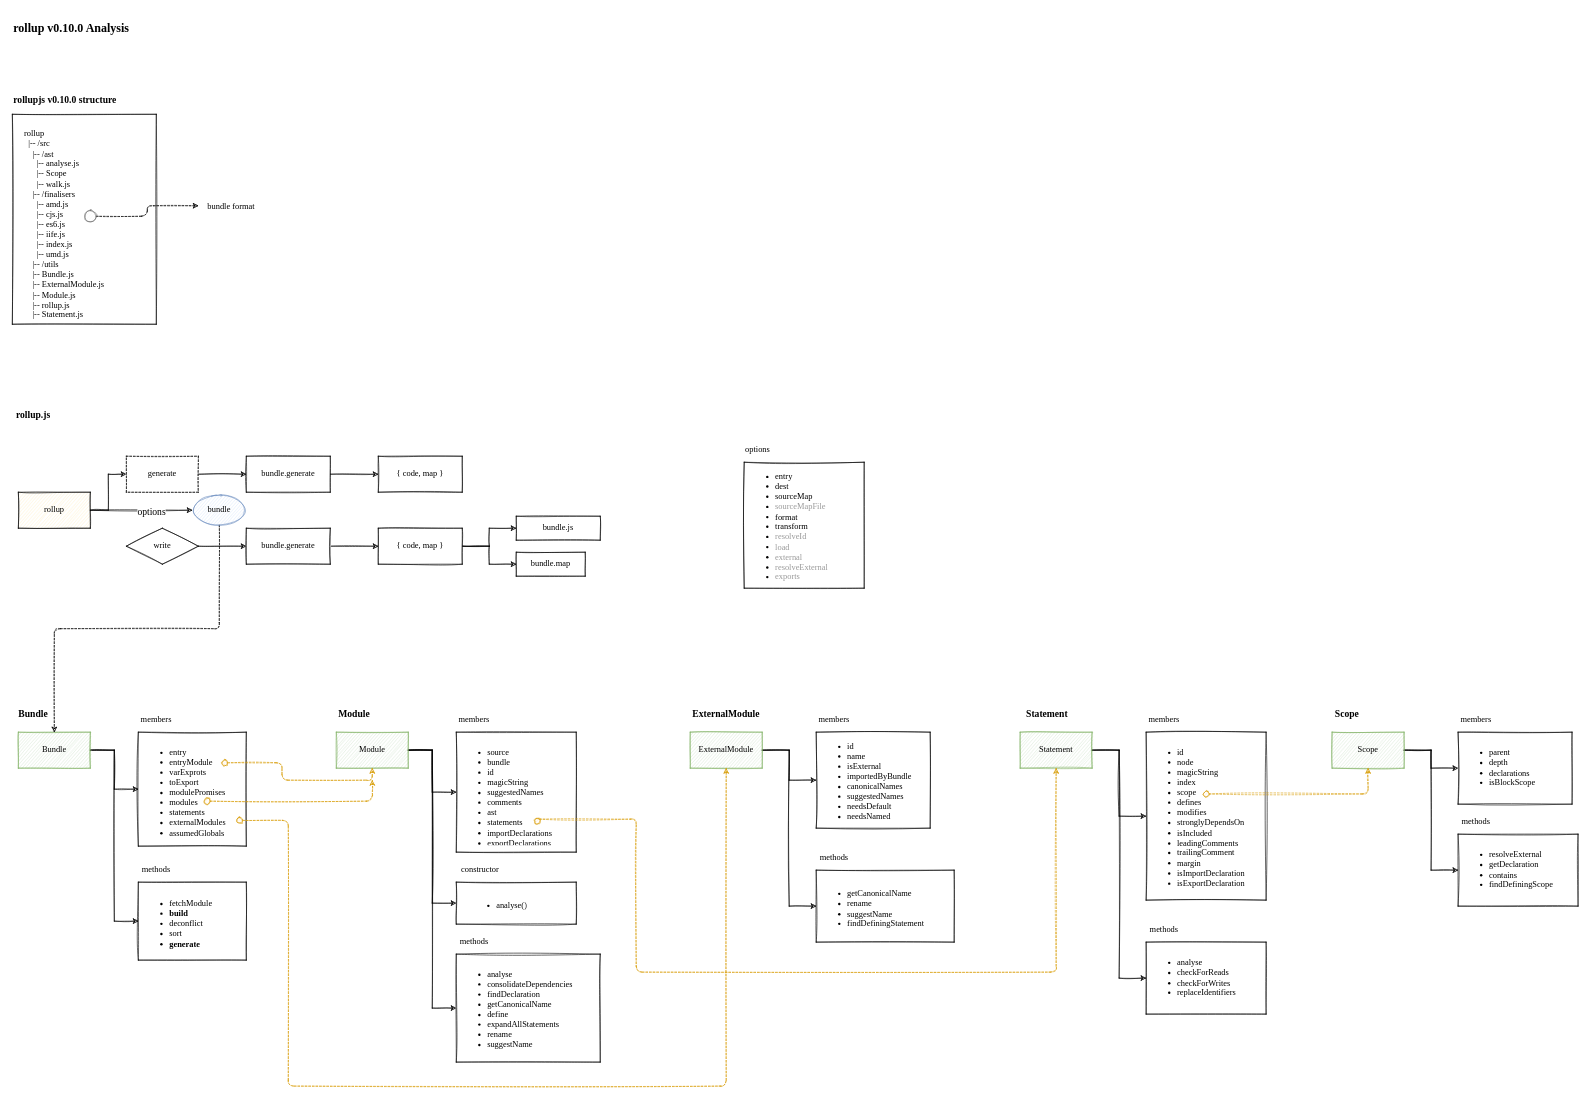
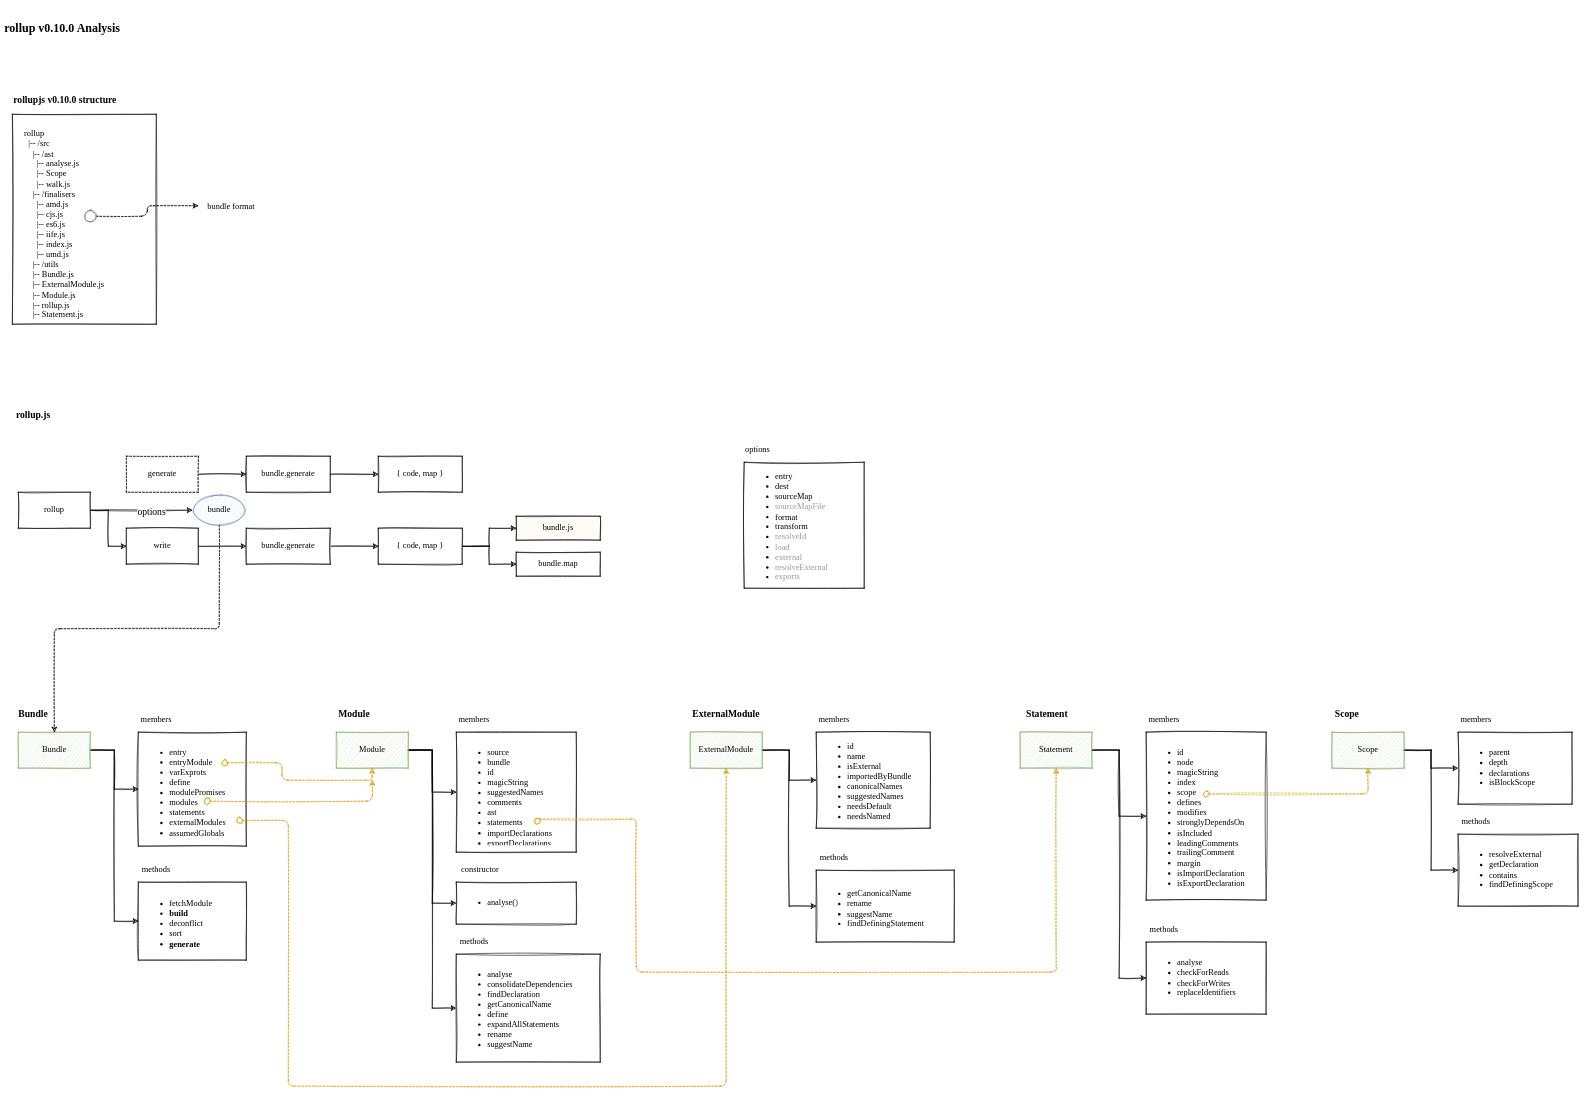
- <mxCell id="78" value="rollup v0.10.0 Analysis" style="text;html=1;strokeColor=none;fillColor=none;align=left;verticalAlign=middle;whiteSpace=wrap;rounded=0;fontFamily=Comic Sans MS;fontSize=20;fontStyle=1" vertex="1" parent="1"><mxGeometry x="20" y="20" width="250" height="50" as="geometry" /></mxCell>
+ <mxCell id="78" value="rollup v0.10.0 Analysis" style="text;html=1;strokeColor=none;fillColor=none;align=left;verticalAlign=middle;whiteSpace=wrap;rounded=0;fontFamily=Comic Sans MS;fontSize=20;fontStyle=1" vertex="1" parent="1"><mxGeometry x="5" y="20" width="250" height="50" as="geometry" /></mxCell>
- <mxCell id="2" value="" style="edgeStyle=orthogonalEdgeStyle;rounded=0;orthogonalLoop=1;jettySize=auto;html=1;fontFamily=Comic Sans MS;sketch=1;fontSize=14;" edge="1" parent="1" source="6" target="8"><mxGeometry relative="1" as="geometry"><mxPoint x="190" y="850" as="targetPoint" /></mxGeometry></mxCell>
- <mxCell id="6" value="rollup" style="whiteSpace=wrap;html=1;fontFamily=Comic Sans MS;sketch=1;fontSize=14;fillColor=#fff2cc;" vertex="1" parent="1"><mxGeometry x="30" y="820" width="120" height="60" as="geometry" /></mxCell>
+ <mxCell id="6" value="rollup" style="whiteSpace=wrap;html=1;fontFamily=Comic Sans MS;sketch=1;fontSize=14;" vertex="1" parent="1"><mxGeometry x="30" y="820" width="120" height="60" as="geometry" /></mxCell>
- <mxCell id="74" value="bundle.js" style="whiteSpace=wrap;html=1;fontFamily=Comic Sans MS;sketch=1;fontSize=14;" vertex="1" parent="1"><mxGeometry x="860" y="860" width="140" height="40" as="geometry" /></mxCell>
+ <mxCell id="74" value="bundle.js" style="whiteSpace=wrap;html=1;fontFamily=Comic Sans MS;sketch=1;fontSize=14;fillColor=#ffe6cc;" vertex="1" parent="1"><mxGeometry x="860" y="860" width="140" height="40" as="geometry" /></mxCell>
+ <mxCell id="3" style="edgeStyle=orthogonalEdgeStyle;rounded=0;sketch=1;orthogonalLoop=1;jettySize=auto;html=1;fontFamily=Comic Sans MS;fontSize=14;entryX=0;entryY=0.5;entryDx=0;entryDy=0;" edge="1" parent="1" source="6" target="23"><mxGeometry relative="1" as="geometry"><mxPoint y="940" as="targetPoint" x="180" /></mxGeometry></mxCell>
- <mxCell id="23" value="write" style="rhombus;whiteSpace=wrap;html=1;fontFamily=Comic Sans MS;sketch=1;fontSize=14;" vertex="1" parent="1"><mxGeometry x="210" y="880" width="120" height="60" as="geometry" /></mxCell>
+ <mxCell id="23" value="write" style="whiteSpace=wrap;html=1;fontFamily=Comic Sans MS;sketch=1;fontSize=14;" vertex="1" parent="1"><mxGeometry x="210" y="880" width="120" height="60" as="geometry" /></mxCell>
- <mxCell id="75" value="bundle.map" style="whiteSpace=wrap;html=1;fontFamily=Comic Sans MS;sketch=1;fontSize=14;" vertex="1" parent="1"><mxGeometry x="860" y="920" width="115" height="40" as="geometry" /></mxCell>
+ <mxCell id="75" value="bundle.map" style="whiteSpace=wrap;html=1;fontFamily=Comic Sans MS;sketch=1;fontSize=14;" vertex="1" parent="1"><mxGeometry x="860" y="920" width="140" height="40" as="geometry" /></mxCell>
- <mxCell id="26" value="&lt;ul&gt;&lt;li&gt;entry&lt;/li&gt;&lt;li&gt;entryModule&lt;/li&gt;&lt;li&gt;varExprots&lt;/li&gt;&lt;li&gt;toExport&lt;/li&gt;&lt;li&gt;modulePromises&lt;/li&gt;&lt;li&gt;modules&lt;/li&gt;&lt;li&gt;statements&lt;/li&gt;&lt;li&gt;externalModules&lt;/li&gt;&lt;li&gt;assumedGlobals&lt;/li&gt;&lt;/ul&gt;" style="text;strokeColor=none;fillColor=none;html=1;whiteSpace=wrap;verticalAlign=middle;overflow=hidden;fontFamily=Comic Sans MS;fontSize=14;" vertex="1" parent="1"><mxGeometry x="240" y="1230" width="160" height="170" as="geometry" /></mxCell>
+ <mxCell id="26" value="&lt;ul&gt;&lt;li&gt;entry&lt;/li&gt;&lt;li&gt;entryModule&lt;/li&gt;&lt;li&gt;varExprots&lt;/li&gt;&lt;li&gt;define&lt;/li&gt;&lt;li&gt;modulePromises&lt;/li&gt;&lt;li&gt;modules&lt;/li&gt;&lt;li&gt;statements&lt;/li&gt;&lt;li&gt;externalModules&lt;/li&gt;&lt;li&gt;assumedGlobals&lt;/li&gt;&lt;/ul&gt;" style="text;strokeColor=none;fillColor=none;html=1;whiteSpace=wrap;verticalAlign=middle;overflow=hidden;fontFamily=Comic Sans MS;fontSize=14;" vertex="1" parent="1"><mxGeometry x="240" y="1230" width="160" height="170" as="geometry" /></mxCell>
- <mxCell id="35" value="&lt;ul&gt;&lt;li&gt;analyse()&lt;/li&gt;&lt;/ul&gt;" style="text;strokeColor=none;fillColor=none;html=1;whiteSpace=wrap;verticalAlign=middle;overflow=hidden;fontFamily=Comic Sans MS;fontSize=14;" vertex="1" parent="1"><mxGeometry x="785" y="1485" width="170" height="40" as="geometry" /></mxCell>
+ <mxCell id="35" value="&lt;ul&gt;&lt;li&gt;analyse()&lt;/li&gt;&lt;/ul&gt;" style="text;strokeColor=none;fillColor=none;html=1;whiteSpace=wrap;verticalAlign=middle;overflow=hidden;fontFamily=Comic Sans MS;fontSize=14;" vertex="1" parent="1"><mxGeometry x="770" y="1480" width="170" height="40" as="geometry" /></mxCell>
